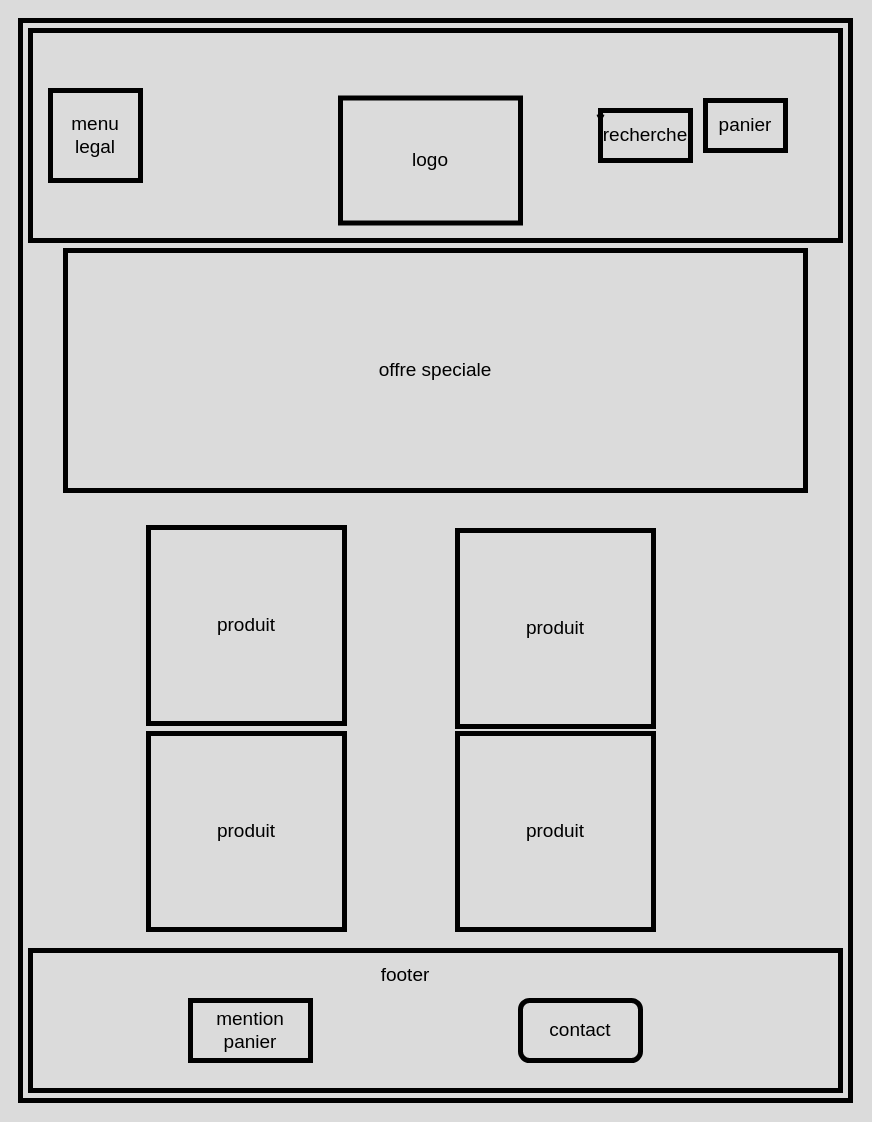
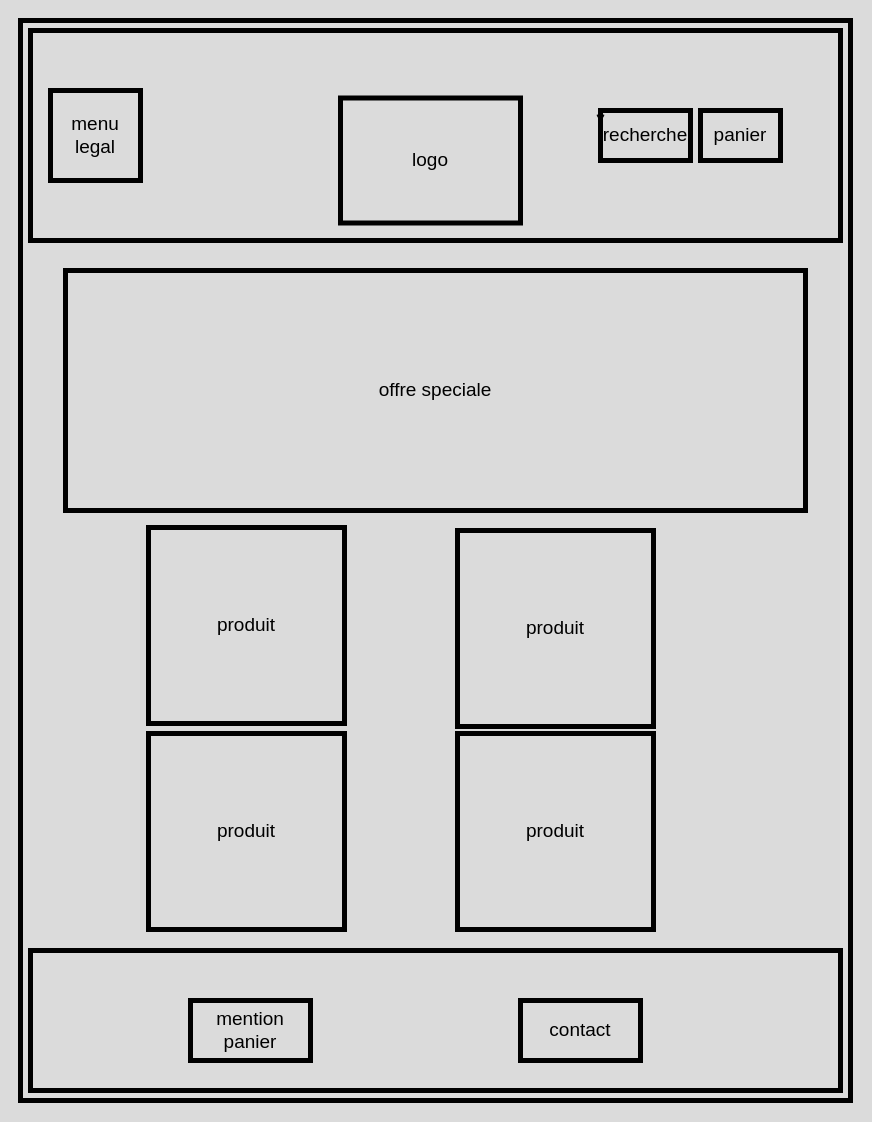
- <mxCell id="6" value="panier" style="rounded=0;whiteSpace=wrap;html=1;strokeColor=#000000;strokeWidth=5;fontSize=19;fontColor=#000000;fillColor=none;" vertex="1" parent="1"><mxGeometry x="705" y="100" width="80" height="50" as="geometry" /></mxCell>
+ <mxCell id="6" value="panier" style="rounded=0;whiteSpace=wrap;html=1;strokeColor=#000000;strokeWidth=5;fontSize=19;fontColor=#000000;fillColor=none;" vertex="1" parent="1"><mxGeometry x="700" y="110" width="80" height="50" as="geometry" /></mxCell>
- <mxCell id="9" value="offre speciale" style="rounded=0;whiteSpace=wrap;html=1;strokeColor=#000000;strokeWidth=5;fontSize=19;fontColor=#000000;fillColor=none;" vertex="1" parent="1"><mxGeometry x="65" y="250" width="740" height="240" as="geometry" /></mxCell>
+ <mxCell id="9" value="offre speciale" style="rounded=0;whiteSpace=wrap;html=1;strokeColor=#000000;strokeWidth=5;fontSize=19;fontColor=#000000;fillColor=none;" vertex="1" parent="1"><mxGeometry x="65" y="270" width="740" height="240" as="geometry" /></mxCell>
- <mxCell id="15" value="footer" style="text;html=1;strokeColor=none;fillColor=none;align=center;verticalAlign=middle;whiteSpace=wrap;rounded=0;strokeWidth=5;fontSize=19;fontColor=#000000;" vertex="1" parent="1"><mxGeometry x="375" y="960" width="60" height="30" as="geometry" /></mxCell>
- <mxCell id="16" value="contact" style="whiteSpace=wrap;html=1;strokeColor=#000000;strokeWidth=5;fontSize=19;fontColor=#000000;fillColor=none;rounded=1;" vertex="1" parent="1"><mxGeometry x="520" y="1000" width="120" height="60" as="geometry" /></mxCell>
+ <mxCell id="16" value="contact" style="rounded=0;whiteSpace=wrap;html=1;strokeColor=#000000;strokeWidth=5;fontSize=19;fontColor=#000000;fillColor=none;" vertex="1" parent="1"><mxGeometry x="520" y="1000" width="120" height="60" as="geometry" /></mxCell>
